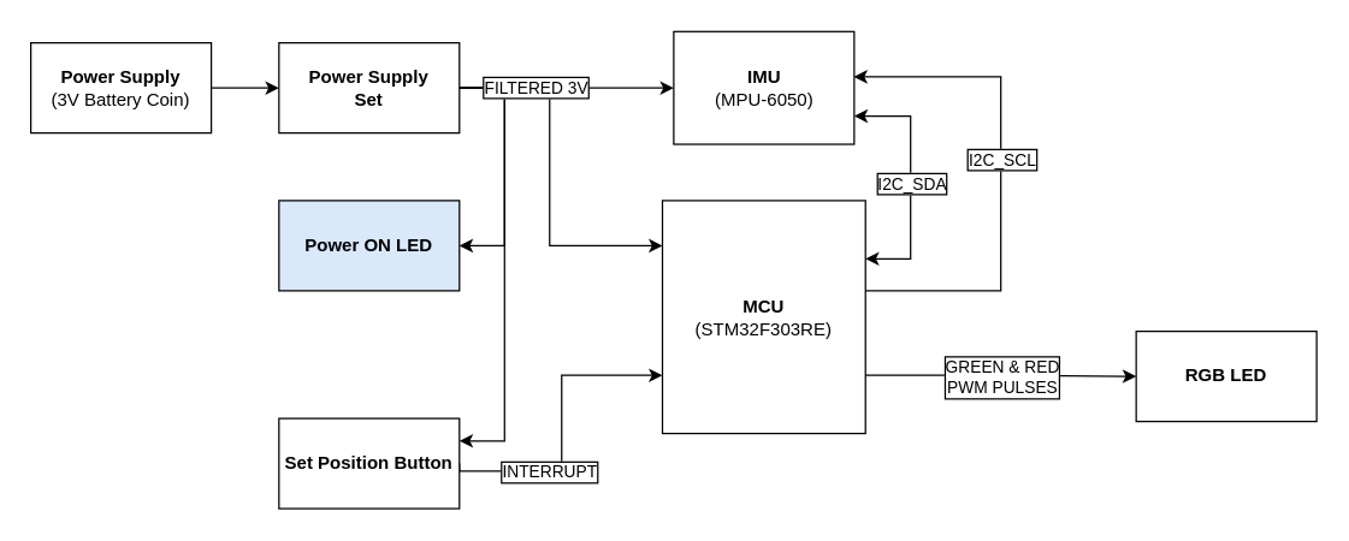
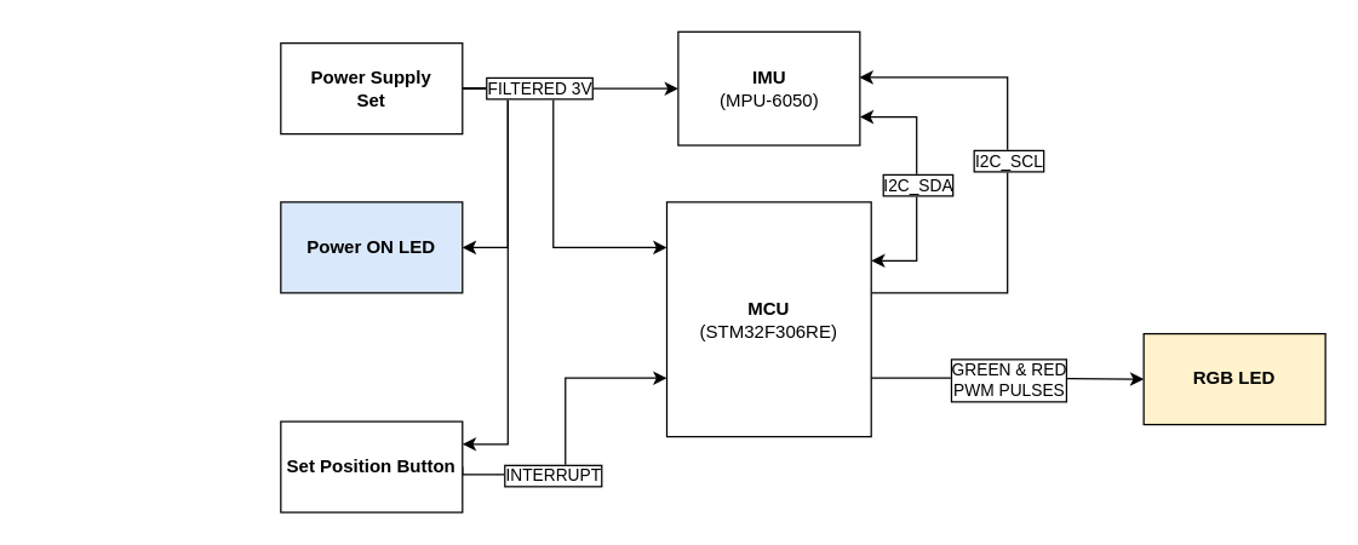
- <mxCell id="4" value="Power Supply&lt;br&gt;&lt;span style=&quot;font-weight: normal;&quot;&gt;(3V Battery Coin)&lt;/span&gt;" style="rounded=0;whiteSpace=wrap;html=1;fontStyle=1" vertex="1" parent="1"><mxGeometry x="20" y="28" width="120" height="60" as="geometry" /></mxCell>
- <mxCell id="3" style="edgeStyle=orthogonalEdgeStyle;rounded=0;orthogonalLoop=1;jettySize=auto;html=1;" edge="1" parent="1" source="4" target="9"><mxGeometry relative="1" as="geometry" /></mxCell>
- <mxCell id="17" value="&lt;b&gt;MCU &lt;/b&gt;&lt;br&gt;(STM32F303RE)" style="rounded=0;whiteSpace=wrap;html=1;" vertex="1" parent="1"><mxGeometry x="440" y="133" width="135" height="155" as="geometry" /></mxCell>
+ <mxCell id="17" value="&lt;b&gt;MCU &lt;/b&gt;&lt;br&gt;(STM32F306RE)" style="rounded=0;whiteSpace=wrap;html=1;" vertex="1" parent="1"><mxGeometry x="440" y="133" width="135" height="155" as="geometry" /></mxCell>
- <mxCell id="22" value="RGB LED" style="rounded=0;whiteSpace=wrap;html=1;fontStyle=1" vertex="1" parent="1"><mxGeometry x="755" y="220" width="120" height="60" as="geometry" /></mxCell>
+ <mxCell id="22" value="RGB LED" style="rounded=0;whiteSpace=wrap;html=1;fontStyle=1;fillColor=#fff2cc;" vertex="1" parent="1"><mxGeometry x="755" y="220" width="120" height="60" as="geometry" /></mxCell>
